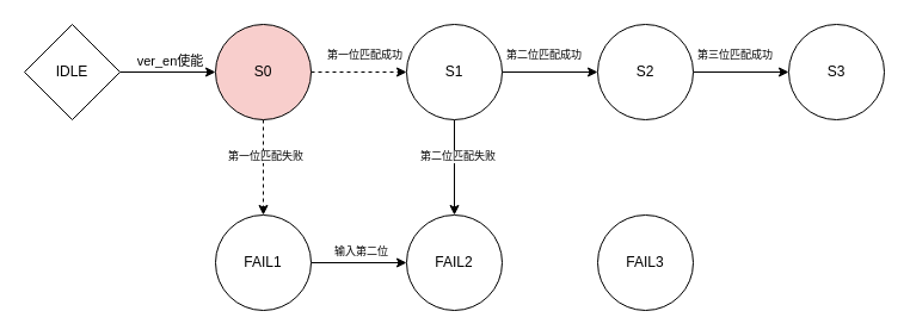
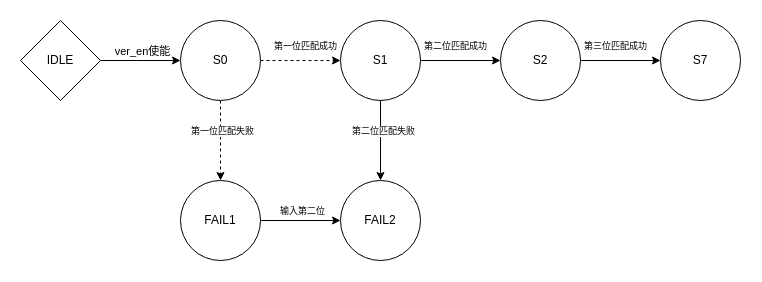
- <mxCell id="20" value="S0" style="ellipse;whiteSpace=wrap;html=1;aspect=fixed;fillColor=#f8cecc;" vertex="1" parent="1"><mxGeometry x="180" y="20" width="80" height="80" as="geometry" /></mxCell>
+ <mxCell id="20" value="S0" style="ellipse;whiteSpace=wrap;html=1;aspect=fixed;" vertex="1" parent="1"><mxGeometry x="180" y="20" width="80" height="80" as="geometry" /></mxCell>
- <mxCell id="16" value="S3" style="ellipse;whiteSpace=wrap;html=1;aspect=fixed;" vertex="1" parent="1"><mxGeometry x="660" y="20" width="80" height="80" as="geometry" /></mxCell>
+ <mxCell id="16" value="S7" style="ellipse;whiteSpace=wrap;html=1;aspect=fixed;" vertex="1" parent="1"><mxGeometry x="660" y="20" width="80" height="80" as="geometry" /></mxCell>
- <mxCell id="15" value="FAIL3" style="ellipse;whiteSpace=wrap;html=1;aspect=fixed;" vertex="1" parent="1"><mxGeometry x="500" y="180" width="80" height="80" as="geometry" /></mxCell>
